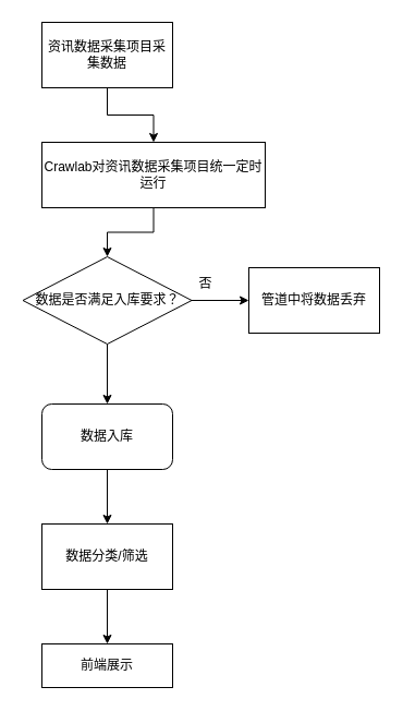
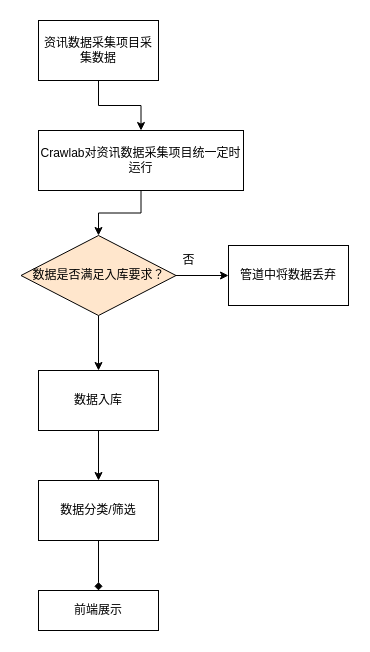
- <mxCell id="10" value="数据是否满足入库要求？" style="rhombus;whiteSpace=wrap;html=1;" vertex="1" parent="1"><mxGeometry x="20.5" y="235" width="155" height="80" as="geometry" /></mxCell>
+ <mxCell id="10" value="数据是否满足入库要求？" style="rhombus;whiteSpace=wrap;html=1;fillColor=#ffe6cc;" vertex="1" parent="1"><mxGeometry x="20.5" y="235" width="155" height="80" as="geometry" /></mxCell>
- <mxCell id="7" value="数据入库" style="whiteSpace=wrap;html=1;rounded=1;" vertex="1" parent="1"><mxGeometry x="38" y="370" width="120" height="60" as="geometry" /></mxCell>
+ <mxCell id="7" value="数据入库" style="rounded=0;whiteSpace=wrap;html=1;" vertex="1" parent="1"><mxGeometry x="38" y="370" width="120" height="60" as="geometry" /></mxCell>
- <mxCell id="13" style="edgeStyle=orthogonalEdgeStyle;rounded=0;orthogonalLoop=1;jettySize=auto;html=1;entryX=0.5;entryY=0;entryDx=0;entryDy=0;" edge="1" parent="1" source="14" target="15"><mxGeometry relative="1" as="geometry" /></mxCell>
+ <mxCell id="13" style="edgeStyle=orthogonalEdgeStyle;rounded=0;orthogonalLoop=1;jettySize=auto;html=1;entryX=0.5;entryY=0;entryDx=0;entryDy=0;endArrow=diamond;" edge="1" parent="1" source="14" target="15"><mxGeometry relative="1" as="geometry" /></mxCell>
